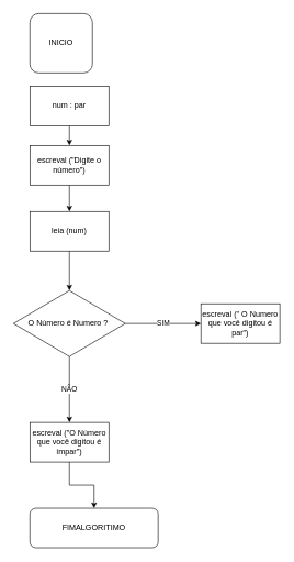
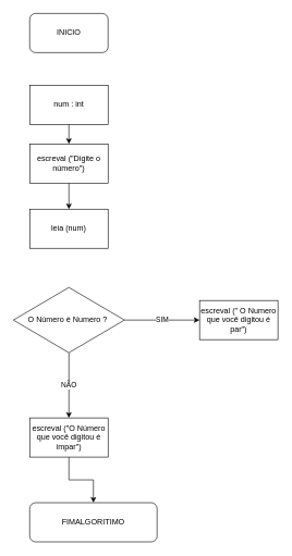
- <mxCell id="2" value="INICIO" style="rounded=1;whiteSpace=wrap;html=1;" vertex="1" parent="1"><mxGeometry x="45" y="20" width="95" height="90" as="geometry" /></mxCell>
+ <mxCell id="2" value="INICIO" style="rounded=1;whiteSpace=wrap;html=1;" vertex="1" parent="1"><mxGeometry x="45" y="20" width="120" height="60" as="geometry" /></mxCell>
- <mxCell id="4" value="num : par" style="rounded=0;whiteSpace=wrap;html=1;" vertex="1" parent="1"><mxGeometry x="45" y="130" width="120" height="60" as="geometry" /></mxCell>
+ <mxCell id="4" value="num : int" style="rounded=0;whiteSpace=wrap;html=1;" vertex="1" parent="1"><mxGeometry x="45" y="130" width="120" height="60" as="geometry" /></mxCell>
- <mxCell id="7" style="edgeStyle=orthogonalEdgeStyle;rounded=0;orthogonalLoop=1;jettySize=auto;html=1;exitX=0.5;exitY=1;exitDx=0;exitDy=0;" edge="1" parent="1" source="8" target="11"><mxGeometry relative="1" as="geometry" /></mxCell>
